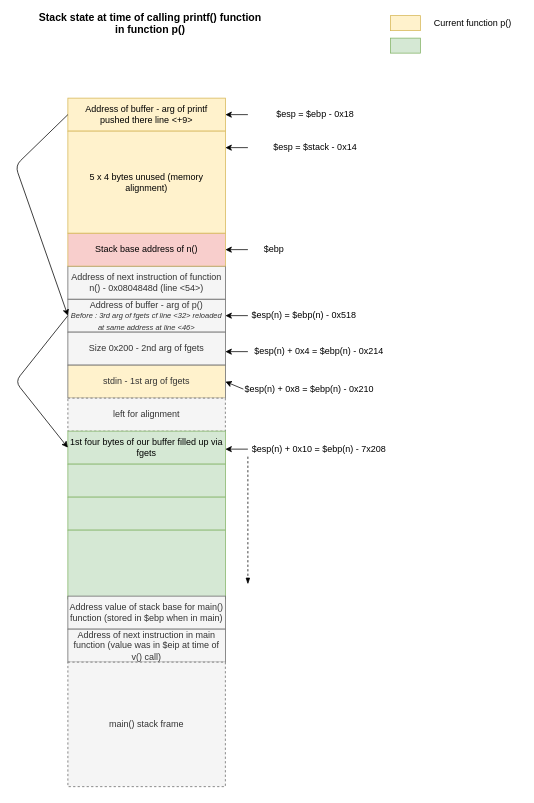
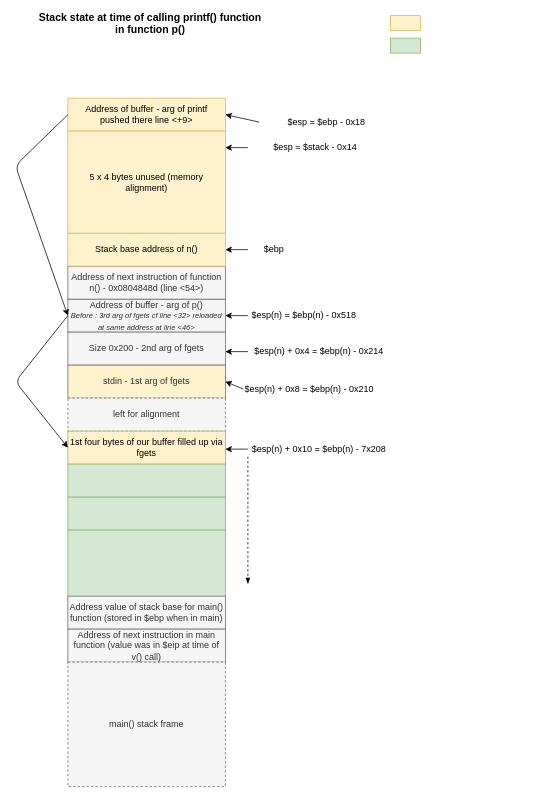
- <mxCell id="38" value="Current function p()" style="text;html=1;strokeColor=none;fillColor=none;align=center;verticalAlign=middle;whiteSpace=wrap;rounded=0;" vertex="1" parent="1"><mxGeometry x="570" y="20" width="120" height="20" as="geometry" /></mxCell>
- <mxCell id="32" value="$esp = $ebp - 0x18" style="text;html=1;strokeColor=none;fillColor=none;align=center;verticalAlign=middle;whiteSpace=wrap;rounded=0;" vertex="1" parent="1"><mxGeometry x="330" y="142" width="180" height="20" as="geometry" /></mxCell>
+ <mxCell id="32" value="$esp = $ebp - 0x18" style="text;html=1;strokeColor=none;fillColor=none;align=center;verticalAlign=middle;whiteSpace=wrap;rounded=0;" vertex="1" parent="1"><mxGeometry x="345" y="152" width="180" height="20" as="geometry" /></mxCell>
- <mxCell id="29" value="Stack base address of n()" style="rounded=0;whiteSpace=wrap;html=1;fillColor=#f8cecc;strokeColor=#d6b656;" vertex="1" parent="1"><mxGeometry x="90" y="310" width="210" height="44" as="geometry" /></mxCell>
+ <mxCell id="29" value="Stack base address of n()" style="rounded=0;whiteSpace=wrap;html=1;fillColor=#fff2cc;strokeColor=#d6b656;" vertex="1" parent="1"><mxGeometry x="90" y="310" width="210" height="44" as="geometry" /></mxCell>
- <mxCell id="9" value="1st four bytes of our buffer filled up via fgets" style="rounded=0;whiteSpace=wrap;html=1;fillColor=#d5e8d4;strokeColor=#82b366;" parent="4" vertex="1"><mxGeometry y="176" width="210" height="44" as="geometry" /></mxCell>
+ <mxCell id="9" value="1st four bytes of our buffer filled up via fgets" style="rounded=0;whiteSpace=wrap;html=1;fillColor=#fff2cc;strokeColor=#82b366;" parent="4" vertex="1"><mxGeometry y="176" width="210" height="44" as="geometry" /></mxCell>
